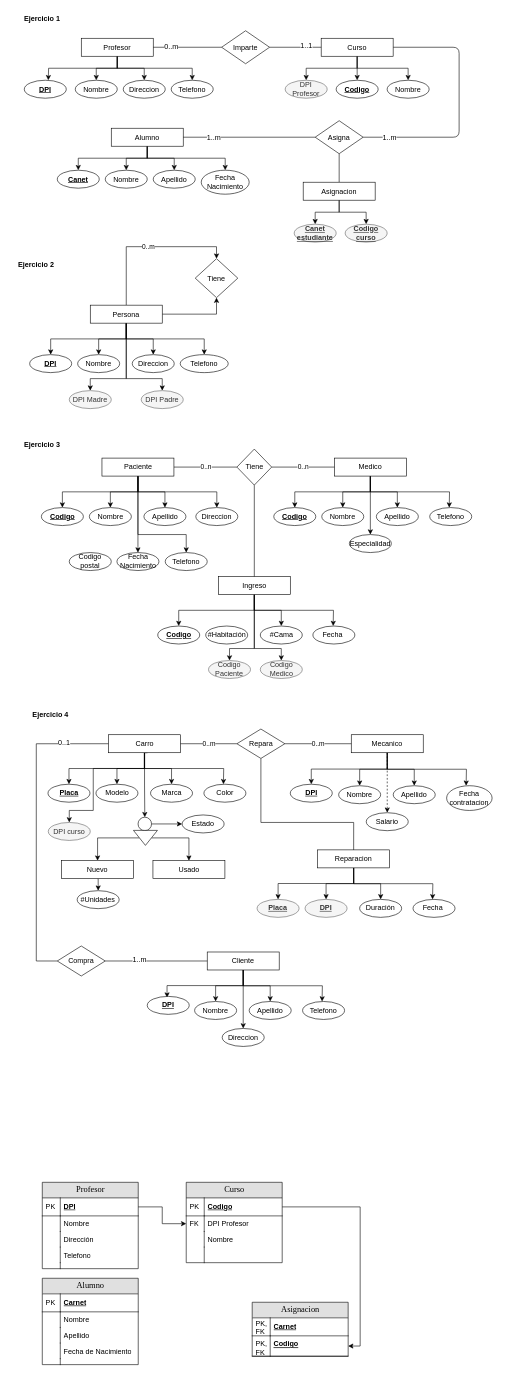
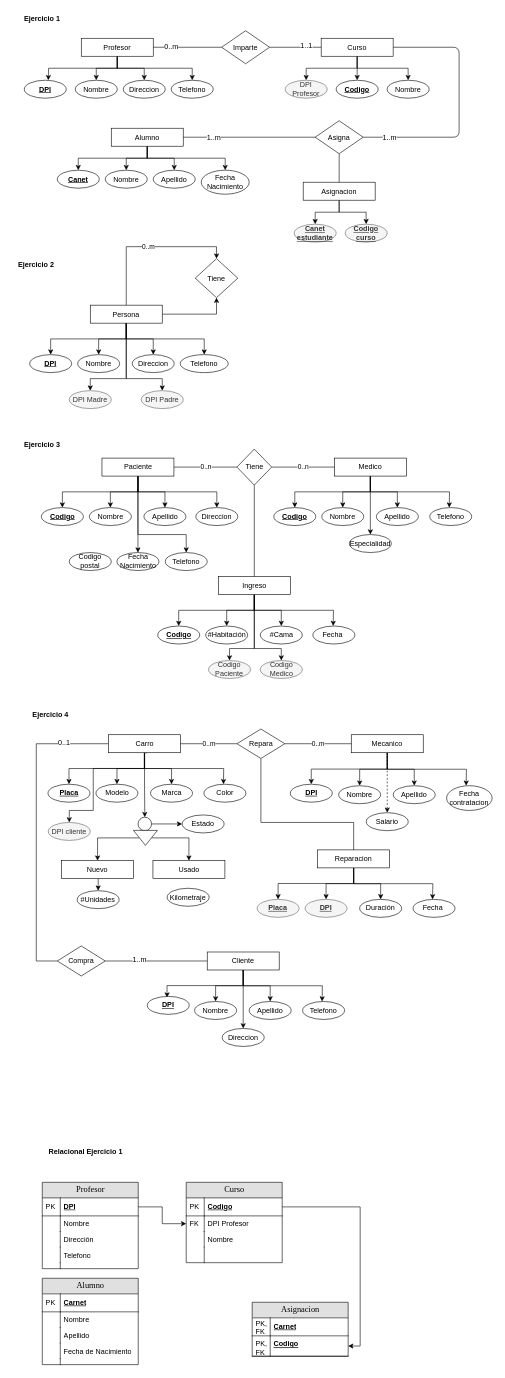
+ <mxCell id="91" style="edgeStyle=orthogonalEdgeStyle;rounded=0;orthogonalLoop=1;jettySize=auto;html=1;exitX=0.5;exitY=1;exitDx=0;exitDy=0;entryX=0.5;entryY=0;entryDx=0;entryDy=0;endArrow=classic;endFill=1;fontStyle=1" edge="1" parent="1" source="96" target="98"><mxGeometry relative="1" as="geometry" /></mxCell>
- <mxCell id="172" value="&lt;span&gt;&lt;span&gt;DPI curso&lt;/span&gt;&lt;/span&gt;" style="ellipse;whiteSpace=wrap;html=1;fontStyle=0;fillColor=#f5f5f5;strokeColor=#666666;fontColor=#333333;" vertex="1" parent="1"><mxGeometry x="80" y="1370" width="70" height="30" as="geometry" /></mxCell>
+ <mxCell id="172" value="&lt;span&gt;&lt;span&gt;DPI cliente&lt;/span&gt;&lt;/span&gt;" style="ellipse;whiteSpace=wrap;html=1;fontStyle=0;fillColor=#f5f5f5;strokeColor=#666666;fontColor=#333333;" vertex="1" parent="1"><mxGeometry x="80" y="1370" width="70" height="30" as="geometry" /></mxCell>
+ <mxCell id="143" value="&lt;span&gt;&lt;span&gt;Kilometraje&lt;/span&gt;&lt;/span&gt;" style="ellipse;whiteSpace=wrap;html=1;fontStyle=0" vertex="1" parent="1"><mxGeometry x="278.18" y="1479.75" width="70" height="30" as="geometry" /></mxCell>
+ <mxCell id="211" value="Relacional Ejercicio 1" style="text;html=1;strokeColor=none;fillColor=none;align=center;verticalAlign=middle;whiteSpace=wrap;rounded=0;fontStyle=1" vertex="1" parent="1"><mxGeometry x="75" y="1910" width="135" height="20" as="geometry" /></mxCell>
